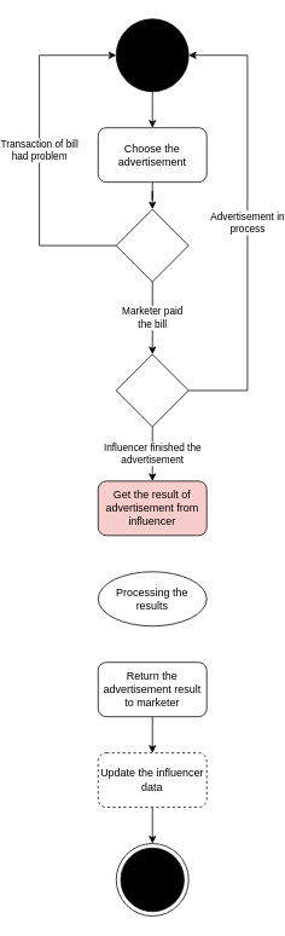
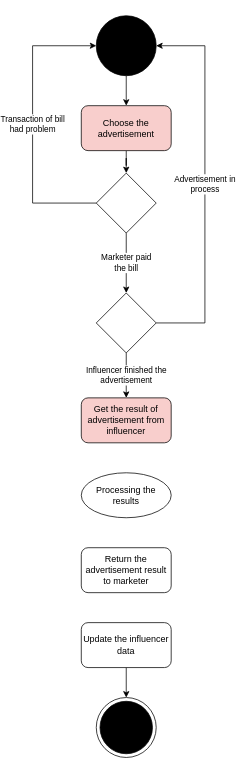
- <mxCell id="5" value="Choose the advertisement" style="rounded=1;whiteSpace=wrap;html=1;" vertex="1" parent="1"><mxGeometry x="85" y="140" width="120" height="60" as="geometry" /></mxCell>
+ <mxCell id="5" value="Choose the advertisement" style="rounded=1;whiteSpace=wrap;html=1;fillColor=#f8cecc;" vertex="1" parent="1"><mxGeometry x="85" y="140" width="120" height="60" as="geometry" /></mxCell>
- <mxCell id="13" value="" style="edgeStyle=orthogonalEdgeStyle;rounded=0;orthogonalLoop=1;jettySize=auto;html=1;" edge="1" parent="1" source="14" target="16"><mxGeometry relative="1" as="geometry" /></mxCell>
- <mxCell id="16" value="&lt;div&gt;Update the influencer data &lt;br&gt;&lt;/div&gt;" style="rounded=1;whiteSpace=wrap;html=1;dashed=1;" vertex="1" parent="1"><mxGeometry x="85" y="830" width="120" height="60" as="geometry" /></mxCell>
+ <mxCell id="16" value="&lt;div&gt;Update the influencer data &lt;br&gt;&lt;/div&gt;" style="rounded=1;whiteSpace=wrap;html=1;" vertex="1" parent="1"><mxGeometry x="85" y="830" width="120" height="60" as="geometry" /></mxCell>
